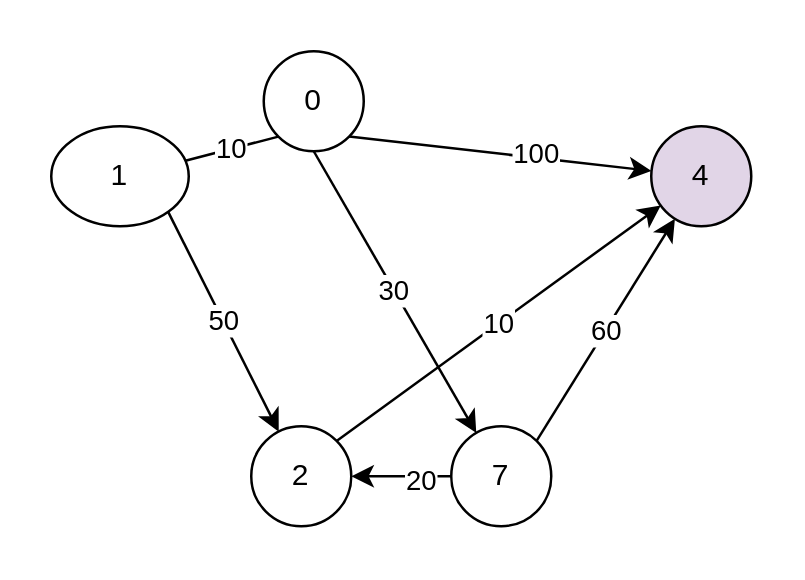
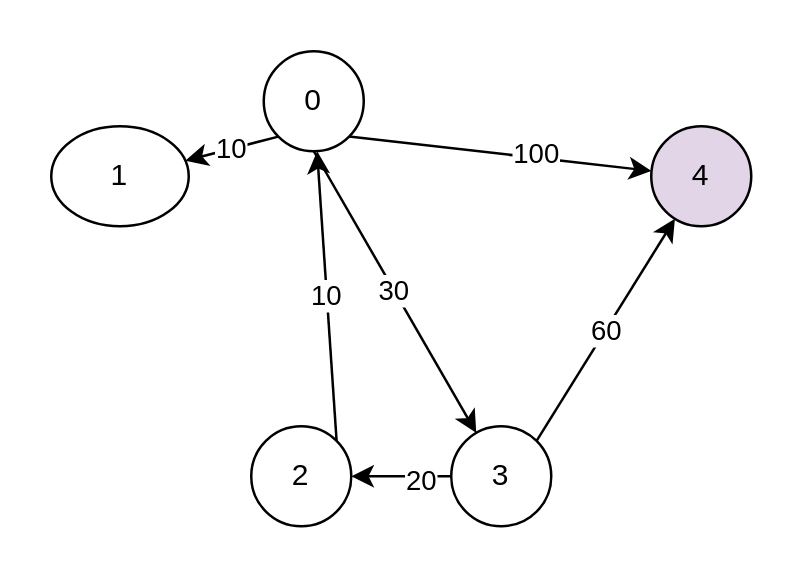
- <mxCell id="2" value="10" style="rounded=0;orthogonalLoop=1;jettySize=auto;html=1;exitX=0;exitY=1;exitDx=0;exitDy=0;endArrow=none;" edge="1" parent="1" source="6" target="15"><mxGeometry relative="1" as="geometry" /></mxCell>
+ <mxCell id="2" value="10" style="rounded=0;orthogonalLoop=1;jettySize=auto;html=1;exitX=0;exitY=1;exitDx=0;exitDy=0;" edge="1" parent="1" source="6" target="15"><mxGeometry relative="1" as="geometry" /></mxCell>
- <mxCell id="11" value="10" style="edgeStyle=none;rounded=0;orthogonalLoop=1;jettySize=auto;html=1;exitX=1;exitY=0;exitDx=0;exitDy=0;" edge="1" parent="1" source="12" target="13"><mxGeometry relative="1" as="geometry" /></mxCell>
+ <mxCell id="11" value="10" style="edgeStyle=none;rounded=0;orthogonalLoop=1;jettySize=auto;html=1;exitX=1;exitY=0;exitDx=0;exitDy=0;" edge="1" parent="1" source="12" target="6"><mxGeometry relative="1" as="geometry" /></mxCell>
- <mxCell id="14" value="50" style="edgeStyle=none;rounded=0;orthogonalLoop=1;jettySize=auto;html=1;exitX=1;exitY=1;exitDx=0;exitDy=0;" edge="1" parent="1" source="15" target="12"><mxGeometry relative="1" as="geometry" /></mxCell>
- <mxCell id="10" value="7" style="ellipse;whiteSpace=wrap;html=1;aspect=fixed;" vertex="1" parent="1"><mxGeometry x="180" y="170" width="40" height="40" as="geometry" /></mxCell>
+ <mxCell id="10" value="3" style="ellipse;whiteSpace=wrap;html=1;aspect=fixed;" vertex="1" parent="1"><mxGeometry x="180" y="170" width="40" height="40" as="geometry" /></mxCell>
